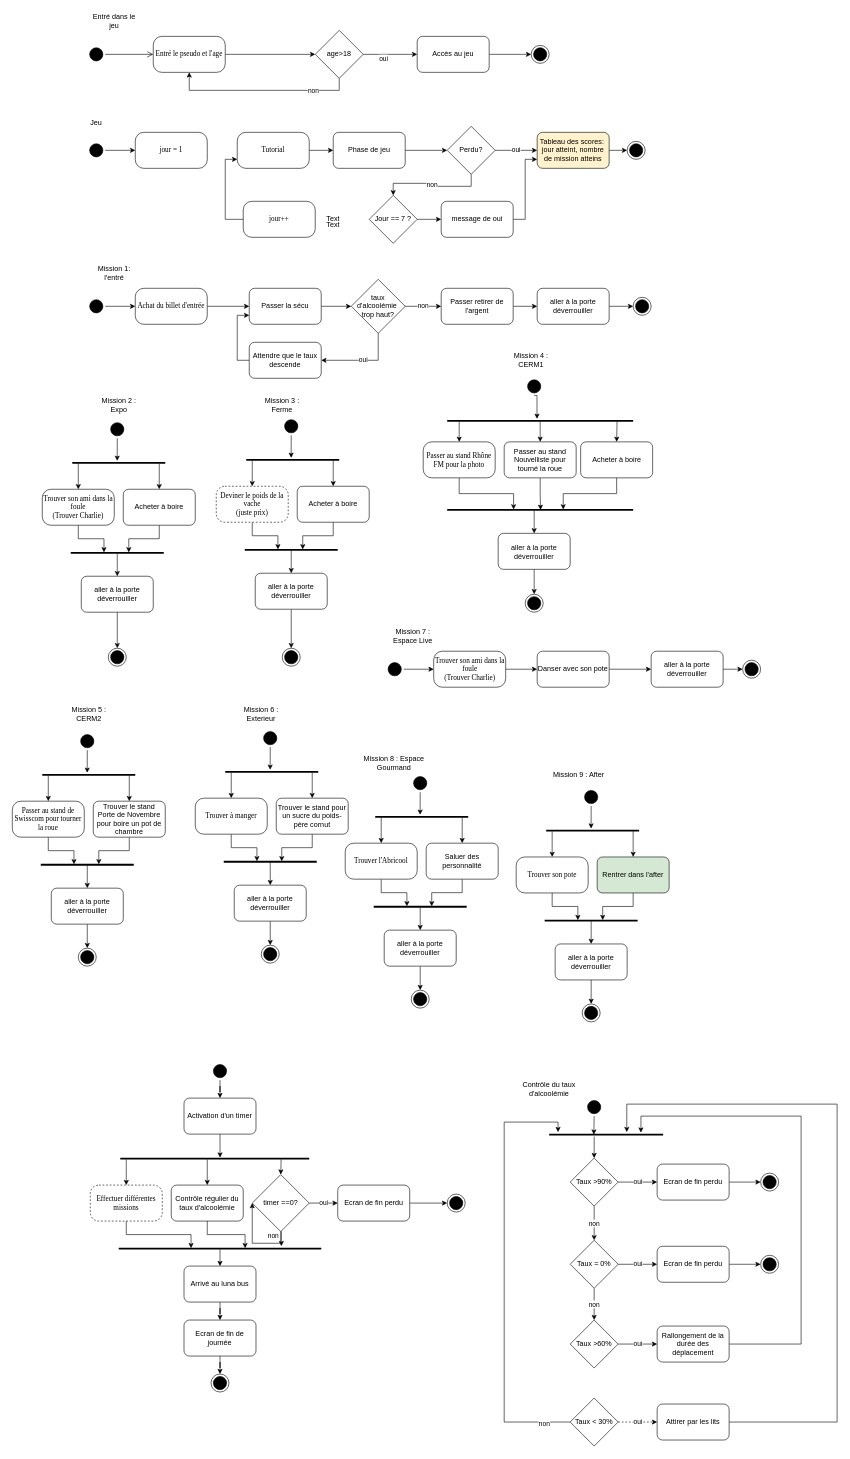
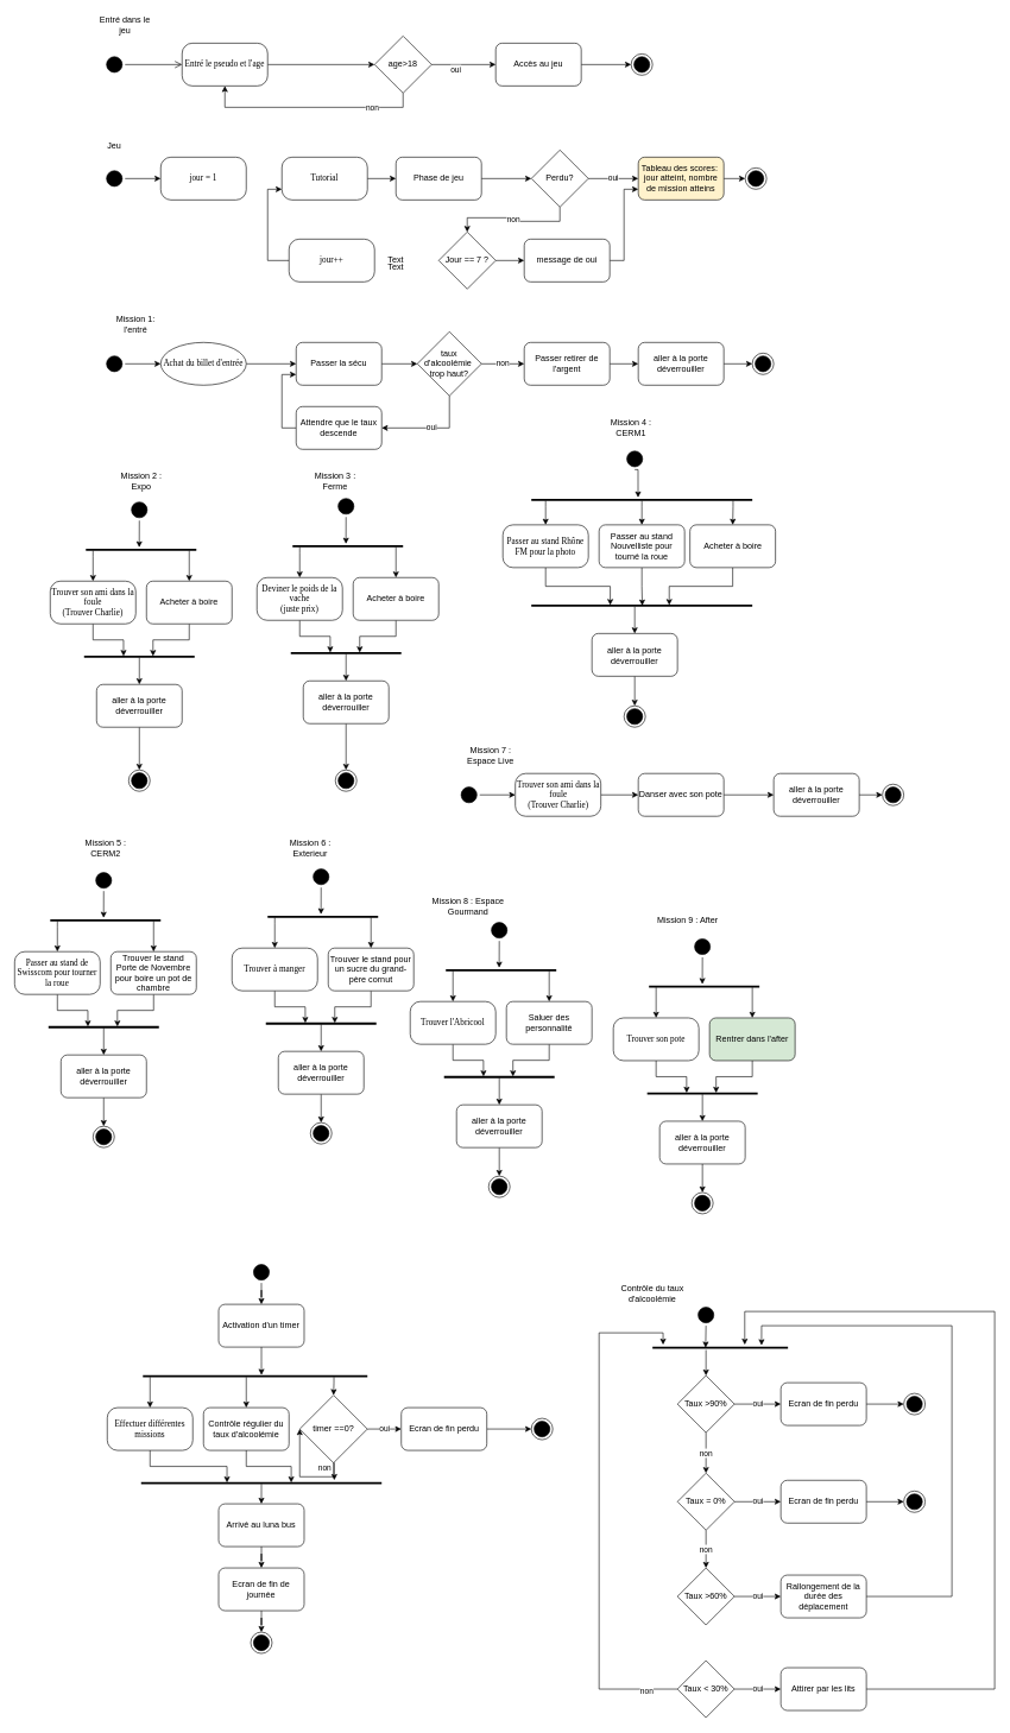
- <mxCell id="40" value="Entré dans le jeu" style="text;html=1;strokeColor=none;fillColor=none;align=center;verticalAlign=middle;whiteSpace=wrap;rounded=0;" parent="1" vertex="1"><mxGeometry x="145" y="20" width="90" height="30" as="geometry" /></mxCell>
+ <mxCell id="40" value="Entré dans le jeu" style="text;html=1;strokeColor=none;fillColor=none;align=center;verticalAlign=middle;whiteSpace=wrap;rounded=0;" parent="1" vertex="1"><mxGeometry x="130" y="20" width="90" height="30" as="geometry" /></mxCell>
- <mxCell id="36" value="Achat du billet d'entrée" style="rounded=1;whiteSpace=wrap;html=1;arcSize=24;shadow=0;comic=0;labelBackgroundColor=none;fontFamily=Verdana;fontSize=12;align=center;" parent="1" vertex="1"><mxGeometry x="225" y="480" width="120" height="60" as="geometry" /></mxCell>
+ <mxCell id="36" value="Achat du billet d'entrée" style="ellipse;whiteSpace=wrap;html=1;arcSize=24;shadow=0;comic=0;labelBackgroundColor=none;fontFamily=Verdana;fontSize=12;align=center;" parent="1" vertex="1"><mxGeometry x="225" y="480" width="120" height="60" as="geometry" /></mxCell>
- <mxCell id="88" value="&lt;span&gt;Deviner le poids de la vache&lt;/span&gt;&lt;br&gt;&lt;span&gt;(juste prix)&lt;/span&gt;" style="rounded=1;whiteSpace=wrap;html=1;arcSize=24;shadow=0;comic=0;labelBackgroundColor=none;fontFamily=Verdana;fontSize=12;align=center;dashed=1;" parent="1" vertex="1"><mxGeometry x="360" y="810" width="120" height="60" as="geometry" /></mxCell>
+ <mxCell id="88" value="&lt;span&gt;Deviner le poids de la vache&lt;/span&gt;&lt;br&gt;&lt;span&gt;(juste prix)&lt;/span&gt;" style="rounded=1;whiteSpace=wrap;html=1;arcSize=24;shadow=0;comic=0;labelBackgroundColor=none;fontFamily=Verdana;fontSize=12;align=center;" parent="1" vertex="1"><mxGeometry x="360" y="810" width="120" height="60" as="geometry" /></mxCell>
- <mxCell id="134" value="Trouver le stand pour un sucre du poids-père cornut" style="rounded=1;whiteSpace=wrap;html=1;" parent="1" vertex="1"><mxGeometry x="460" y="1330" width="120" height="60" as="geometry" /></mxCell>
+ <mxCell id="134" value="Trouver le stand pour un sucre du grand-père cornut" style="rounded=1;whiteSpace=wrap;html=1;" parent="1" vertex="1"><mxGeometry x="460" y="1330" width="120" height="60" as="geometry" /></mxCell>
- <mxCell id="177" value="Effectuer différentes missions" style="rounded=1;whiteSpace=wrap;html=1;arcSize=24;shadow=0;comic=0;labelBackgroundColor=none;fontFamily=Verdana;fontSize=12;align=center;dashed=1;" parent="1" vertex="1"><mxGeometry x="150" y="1975" width="120" height="60" as="geometry" /></mxCell>
+ <mxCell id="177" value="Effectuer différentes missions" style="rounded=1;whiteSpace=wrap;html=1;arcSize=24;shadow=0;comic=0;labelBackgroundColor=none;fontFamily=Verdana;fontSize=12;align=center;" parent="1" vertex="1"><mxGeometry x="150" y="1975" width="120" height="60" as="geometry" /></mxCell>
- <mxCell id="202" value="oui" style="edgeStyle=orthogonalEdgeStyle;rounded=0;orthogonalLoop=1;jettySize=auto;html=1;entryX=0;entryY=0.5;entryDx=0;entryDy=0;dashed=1;" parent="1" source="205" target="211" edge="1"><mxGeometry relative="1" as="geometry" /></mxCell>
+ <mxCell id="202" value="oui" style="edgeStyle=orthogonalEdgeStyle;rounded=0;orthogonalLoop=1;jettySize=auto;html=1;entryX=0;entryY=0.5;entryDx=0;entryDy=0;" parent="1" source="205" target="211" edge="1"><mxGeometry relative="1" as="geometry" /></mxCell>
